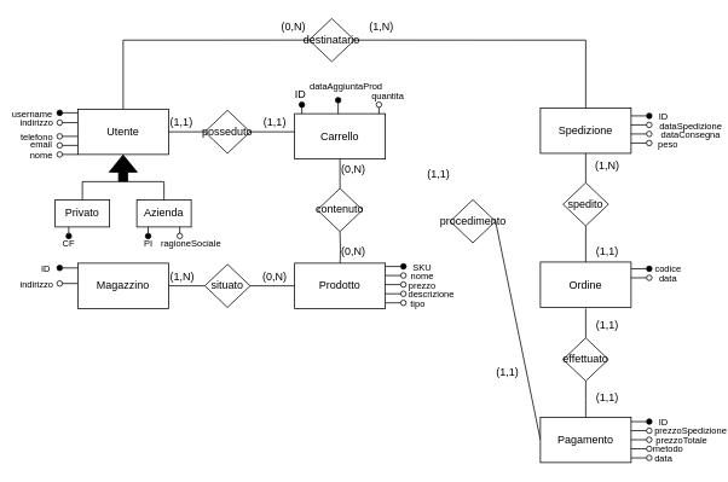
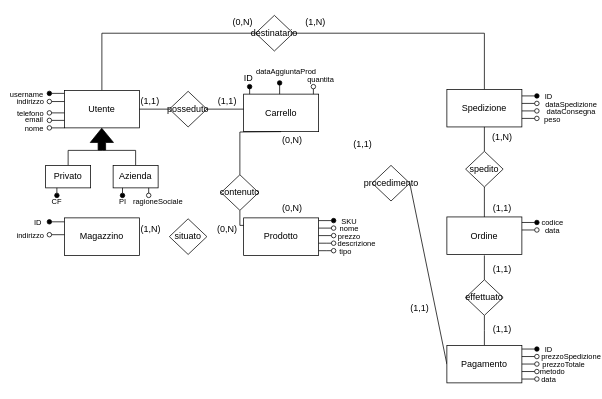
- <mxCell id="16" value="contenuto" style="rhombus;whiteSpace=wrap;html=1;" parent="1" vertex="1"><mxGeometry x="349" y="207.5" width="50" height="47.5" as="geometry" /></mxCell>
+ <mxCell id="16" value="contenuto" style="rhombus;whiteSpace=wrap;html=1;" parent="1" vertex="1"><mxGeometry x="294" y="232.5" width="50" height="47.5" as="geometry" /></mxCell>
- <mxCell id="14" value="" style="endArrow=none;html=1;rounded=0;exitX=1;exitY=0.5;exitDx=0;exitDy=0;entryX=0;entryY=0.5;entryDx=0;entryDy=0;" parent="1" source="9" target="12" edge="1"><mxGeometry width="50" height="50" relative="1" as="geometry"><mxPoint x="185" y="274" as="sourcePoint" /><mxPoint x="245" y="210" as="targetPoint" /></mxGeometry></mxCell>
- <mxCell id="13" value="" style="endArrow=none;html=1;rounded=0;exitX=1;exitY=0.5;exitDx=0;exitDy=0;entryX=0;entryY=0.5;entryDx=0;entryDy=0;" parent="1" source="12" target="11" edge="1"><mxGeometry width="50" height="50" relative="1" as="geometry"><mxPoint x="315" y="220" as="sourcePoint" /><mxPoint x="365" y="170" as="targetPoint" /></mxGeometry></mxCell>
